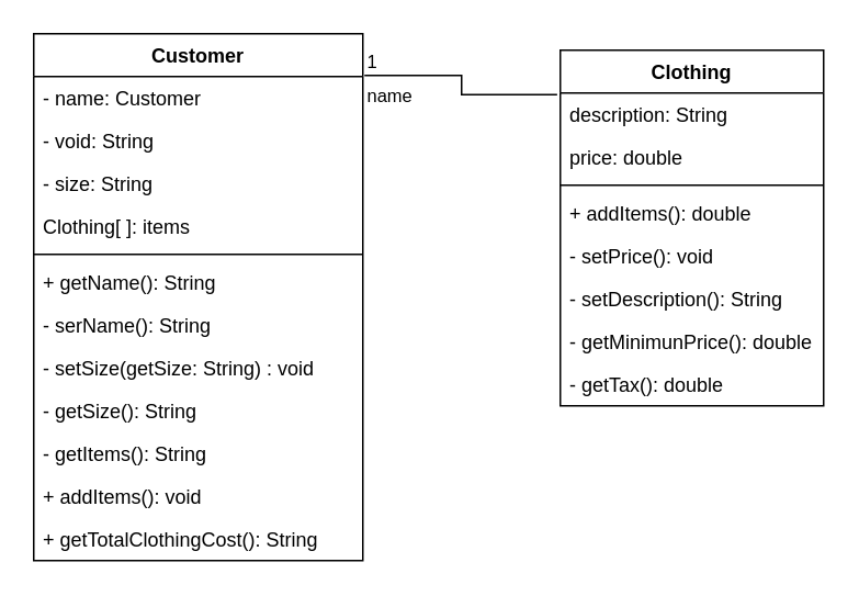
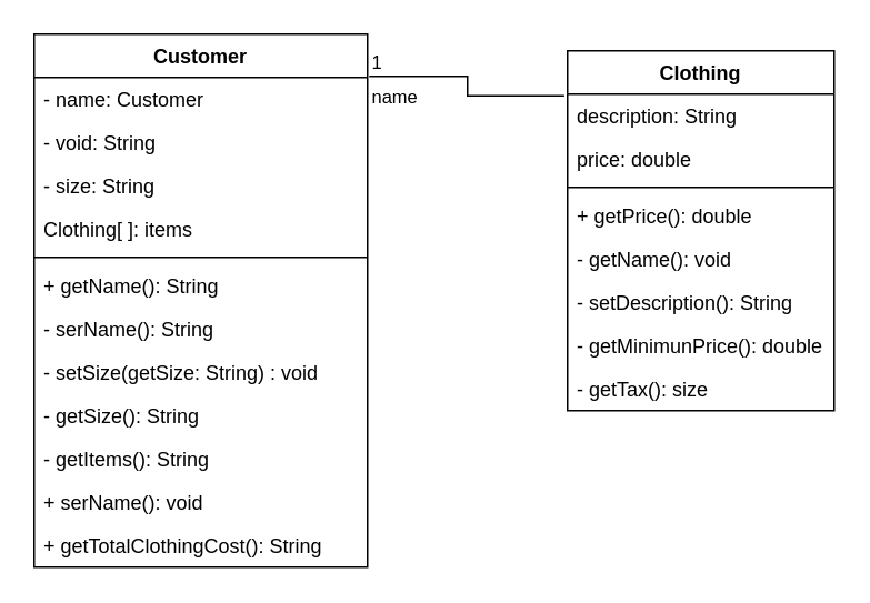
- <mxCell id="19" value="+ addItems(): double" style="text;strokeColor=none;fillColor=none;align=left;verticalAlign=top;spacingLeft=4;spacingRight=4;overflow=hidden;rotatable=0;points=[[0,0.5],[1,0.5]];portConstraint=eastwest;" parent="15" vertex="1"><mxGeometry y="86" width="160" height="26" as="geometry" /></mxCell>
+ <mxCell id="19" value="+ getPrice(): double" style="text;strokeColor=none;fillColor=none;align=left;verticalAlign=top;spacingLeft=4;spacingRight=4;overflow=hidden;rotatable=0;points=[[0,0.5],[1,0.5]];portConstraint=eastwest;" parent="15" vertex="1"><mxGeometry y="86" width="160" height="26" as="geometry" /></mxCell>
- <mxCell id="20" value="- setPrice(): void" style="text;strokeColor=none;fillColor=none;align=left;verticalAlign=top;spacingLeft=4;spacingRight=4;overflow=hidden;rotatable=0;points=[[0,0.5],[1,0.5]];portConstraint=eastwest;" vertex="1" parent="15"><mxGeometry y="112" width="160" height="26" as="geometry" /></mxCell>
+ <mxCell id="20" value="- getName(): void" style="text;strokeColor=none;fillColor=none;align=left;verticalAlign=top;spacingLeft=4;spacingRight=4;overflow=hidden;rotatable=0;points=[[0,0.5],[1,0.5]];portConstraint=eastwest;" vertex="1" parent="15"><mxGeometry y="112" width="160" height="26" as="geometry" /></mxCell>
- <mxCell id="23" value="- getTax(): double" style="text;strokeColor=none;fillColor=none;align=left;verticalAlign=top;spacingLeft=4;spacingRight=4;overflow=hidden;rotatable=0;points=[[0,0.5],[1,0.5]];portConstraint=eastwest;" vertex="1" parent="15"><mxGeometry y="190" width="160" height="26" as="geometry" /></mxCell>
+ <mxCell id="23" value="- getTax(): size" style="text;strokeColor=none;fillColor=none;align=left;verticalAlign=top;spacingLeft=4;spacingRight=4;overflow=hidden;rotatable=0;points=[[0,0.5],[1,0.5]];portConstraint=eastwest;" vertex="1" parent="15"><mxGeometry y="190" width="160" height="26" as="geometry" /></mxCell>
- <mxCell id="13" value="+ addItems(): void" style="text;strokeColor=none;fillColor=none;align=left;verticalAlign=top;spacingLeft=4;spacingRight=4;overflow=hidden;rotatable=0;points=[[0,0.5],[1,0.5]];portConstraint=eastwest;" vertex="1" parent="2"><mxGeometry y="268" width="200" height="26" as="geometry" /></mxCell>
+ <mxCell id="13" value="+ serName(): void" style="text;strokeColor=none;fillColor=none;align=left;verticalAlign=top;spacingLeft=4;spacingRight=4;overflow=hidden;rotatable=0;points=[[0,0.5],[1,0.5]];portConstraint=eastwest;" vertex="1" parent="2"><mxGeometry y="268" width="200" height="26" as="geometry" /></mxCell>
